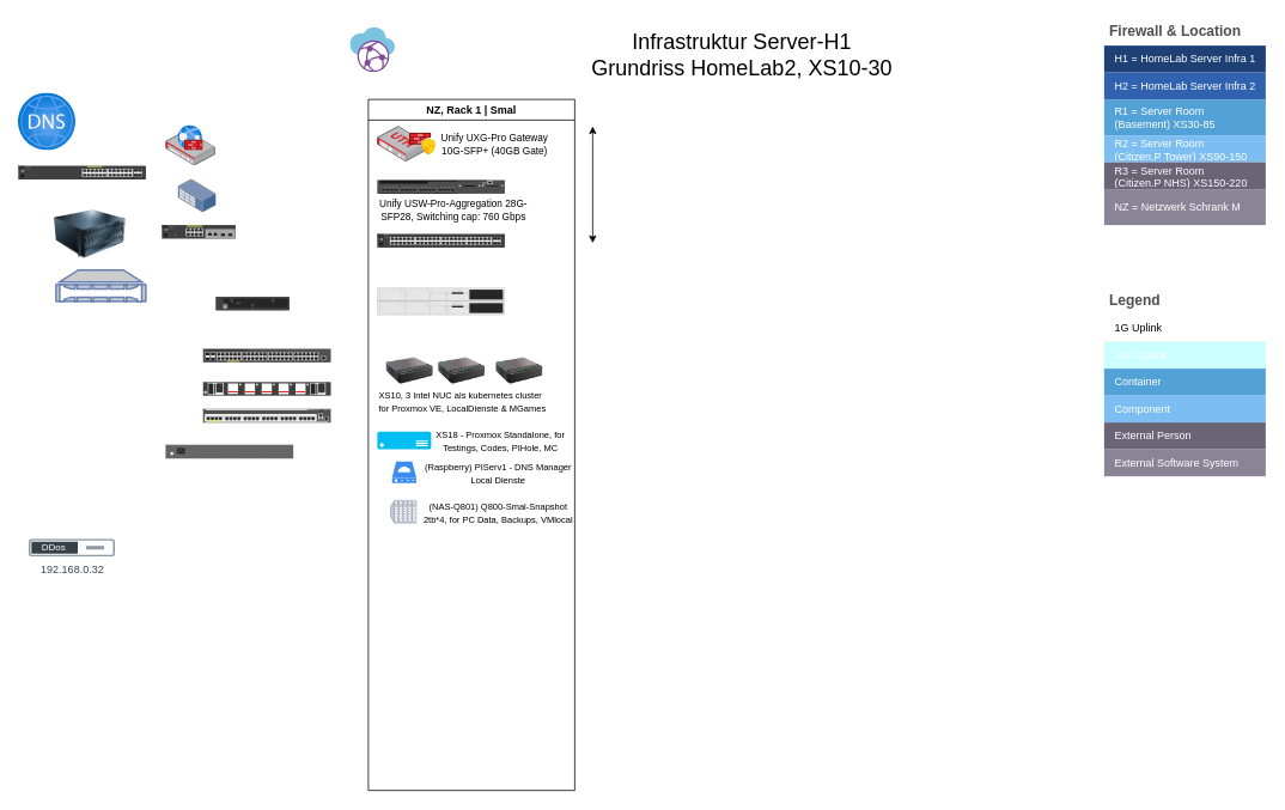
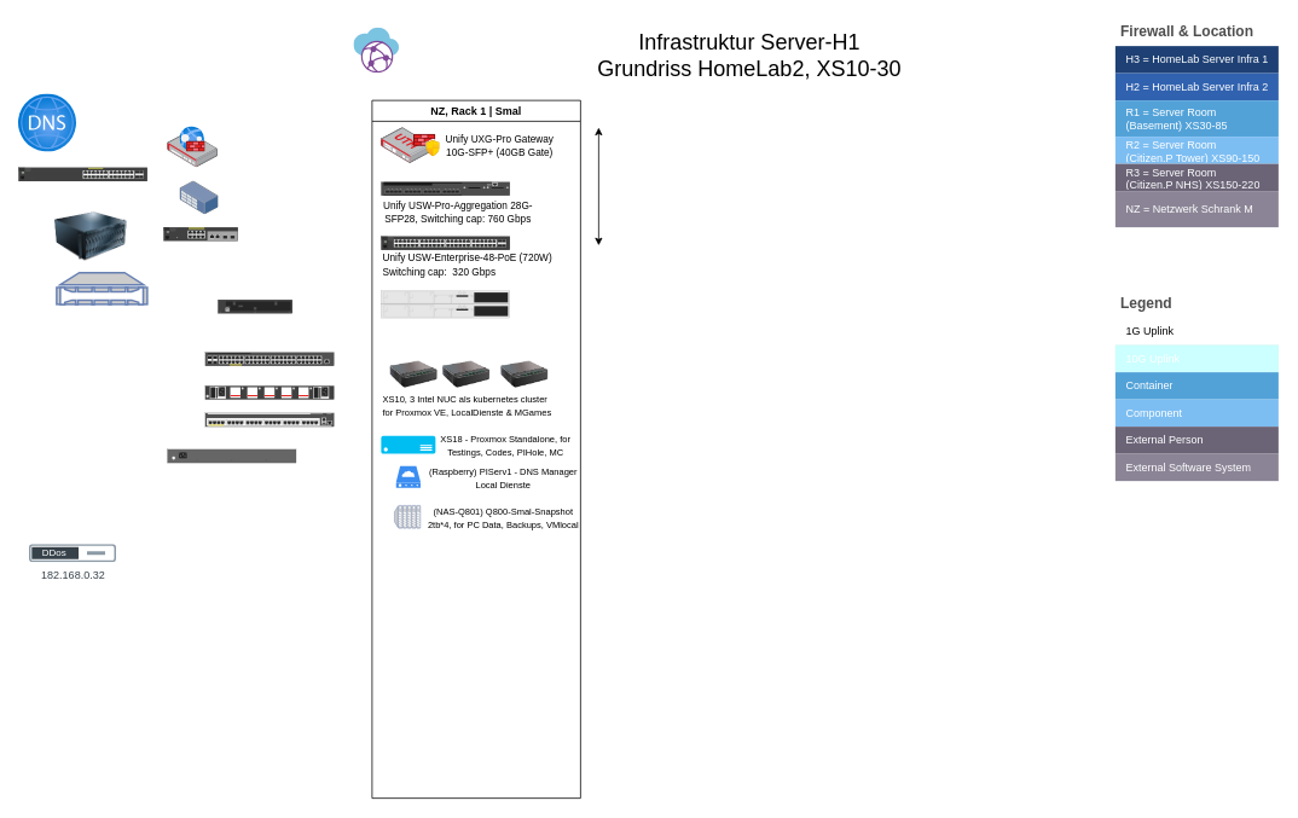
- <mxCell id="5" value="H1 = HomeLab Server Infra 1" style="shape=partialRectangle;html=1;whiteSpace=wrap;connectable=0;strokeColor=inherit;overflow=hidden;fillColor=#1E4074;top=0;left=0;bottom=0;right=0;pointerEvents=1;fontSize=12;align=left;fontColor=#FFFFFF;gradientColor=none;spacingLeft=10;spacingRight=4;" parent="4" vertex="1"><mxGeometry width="180" height="30" as="geometry"><mxRectangle width="180" height="30" as="alternateBounds" /></mxGeometry></mxCell>
+ <mxCell id="5" value="H3 = HomeLab Server Infra 1" style="shape=partialRectangle;html=1;whiteSpace=wrap;connectable=0;strokeColor=inherit;overflow=hidden;fillColor=#1E4074;top=0;left=0;bottom=0;right=0;pointerEvents=1;fontSize=12;align=left;fontColor=#FFFFFF;gradientColor=none;spacingLeft=10;spacingRight=4;" parent="4" vertex="1"><mxGeometry width="180" height="30" as="geometry"><mxRectangle width="180" height="30" as="alternateBounds" /></mxGeometry></mxCell>
+ <mxCell id="23" value="&lt;font style=&quot;&quot;&gt;&lt;font style=&quot;font-size: 11px;&quot;&gt;&lt;font style=&quot;&quot;&gt;Unify&amp;nbsp;&lt;/font&gt;USW-Enterprise-48-PoE (720W)&lt;br&gt;Switching cap:&lt;span style=&quot;white-space: pre;&quot;&gt;&amp;nbsp;&amp;nbsp;&lt;/span&gt;320 Gbps&lt;/font&gt;&lt;br&gt;&lt;/font&gt;" style="text;strokeColor=none;align=left;fillColor=none;html=1;verticalAlign=middle;whiteSpace=wrap;rounded=0;" parent="16" vertex="1"><mxGeometry x="10" y="165" width="210" height="32.5" as="geometry" /></mxCell>
- <mxCell id="61" value="192.168.0.32" style="image;aspect=fixed;perimeter=ellipsePerimeter;html=1;align=center;fontSize=12;verticalAlign=top;fontColor=#364149;shadow=0;dashed=0;image=img/lib/cumulus/ddos_server.svg;" parent="1" vertex="1"><mxGeometry x="32" y="600" width="96" height="20" as="geometry" /></mxCell>
+ <mxCell id="61" value="182.168.0.32" style="image;aspect=fixed;perimeter=ellipsePerimeter;html=1;align=center;fontSize=12;verticalAlign=top;fontColor=#364149;shadow=0;dashed=0;image=img/lib/cumulus/ddos_server.svg;" parent="1" vertex="1"><mxGeometry x="32" y="600" width="96" height="20" as="geometry" /></mxCell>
